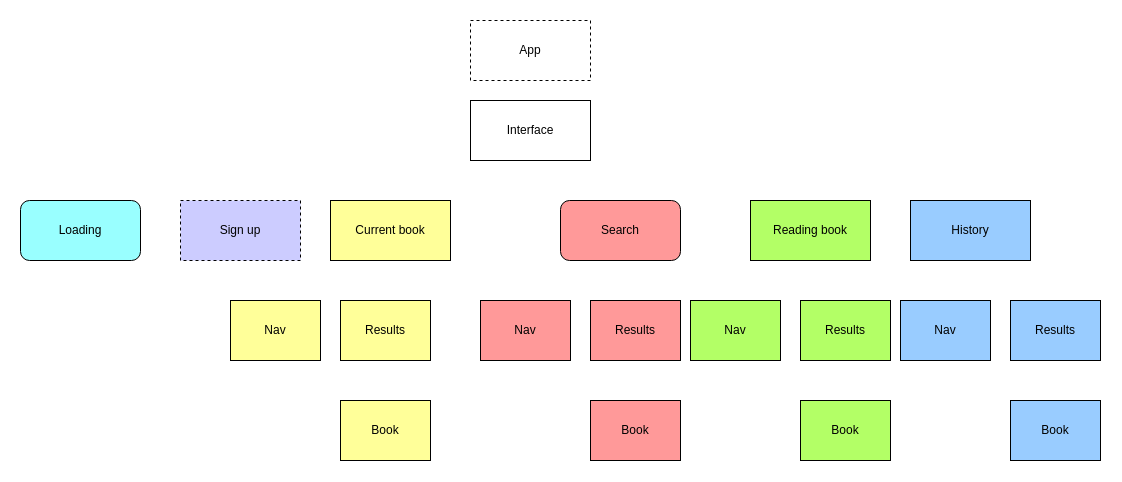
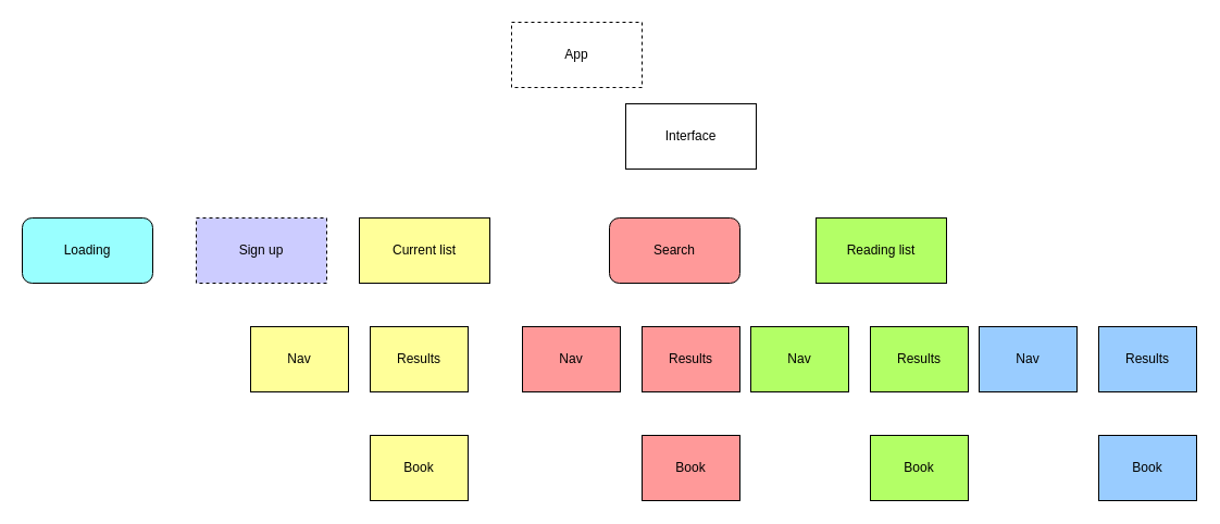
- <mxCell id="3" value="Interface" style="rounded=0;whiteSpace=wrap;html=1;" vertex="1" parent="1"><mxGeometry x="470" y="100" width="120" height="60" as="geometry" /></mxCell>
+ <mxCell id="3" value="Interface" style="rounded=0;whiteSpace=wrap;html=1;" vertex="1" parent="1"><mxGeometry x="575" y="95" width="120" height="60" as="geometry" /></mxCell>
- <mxCell id="6" value="Current book" style="rounded=0;whiteSpace=wrap;html=1;fillColor=#FFFF99;" vertex="1" parent="1"><mxGeometry x="330" y="200" width="120" height="60" as="geometry" /></mxCell>
+ <mxCell id="6" value="Current list" style="rounded=0;whiteSpace=wrap;html=1;fillColor=#FFFF99;" vertex="1" parent="1"><mxGeometry x="330" y="200" width="120" height="60" as="geometry" /></mxCell>
- <mxCell id="8" value="Reading book" style="rounded=0;whiteSpace=wrap;html=1;fillColor=#B3FF66;" vertex="1" parent="1"><mxGeometry x="750" y="200" width="120" height="60" as="geometry" /></mxCell>
+ <mxCell id="8" value="Reading list" style="rounded=0;whiteSpace=wrap;html=1;fillColor=#B3FF66;" vertex="1" parent="1"><mxGeometry x="750" y="200" width="120" height="60" as="geometry" /></mxCell>
- <mxCell id="9" value="History" style="rounded=0;whiteSpace=wrap;html=1;fillColor=#99CCFF;" vertex="1" parent="1"><mxGeometry x="910" y="200" width="120" height="60" as="geometry" /></mxCell>
